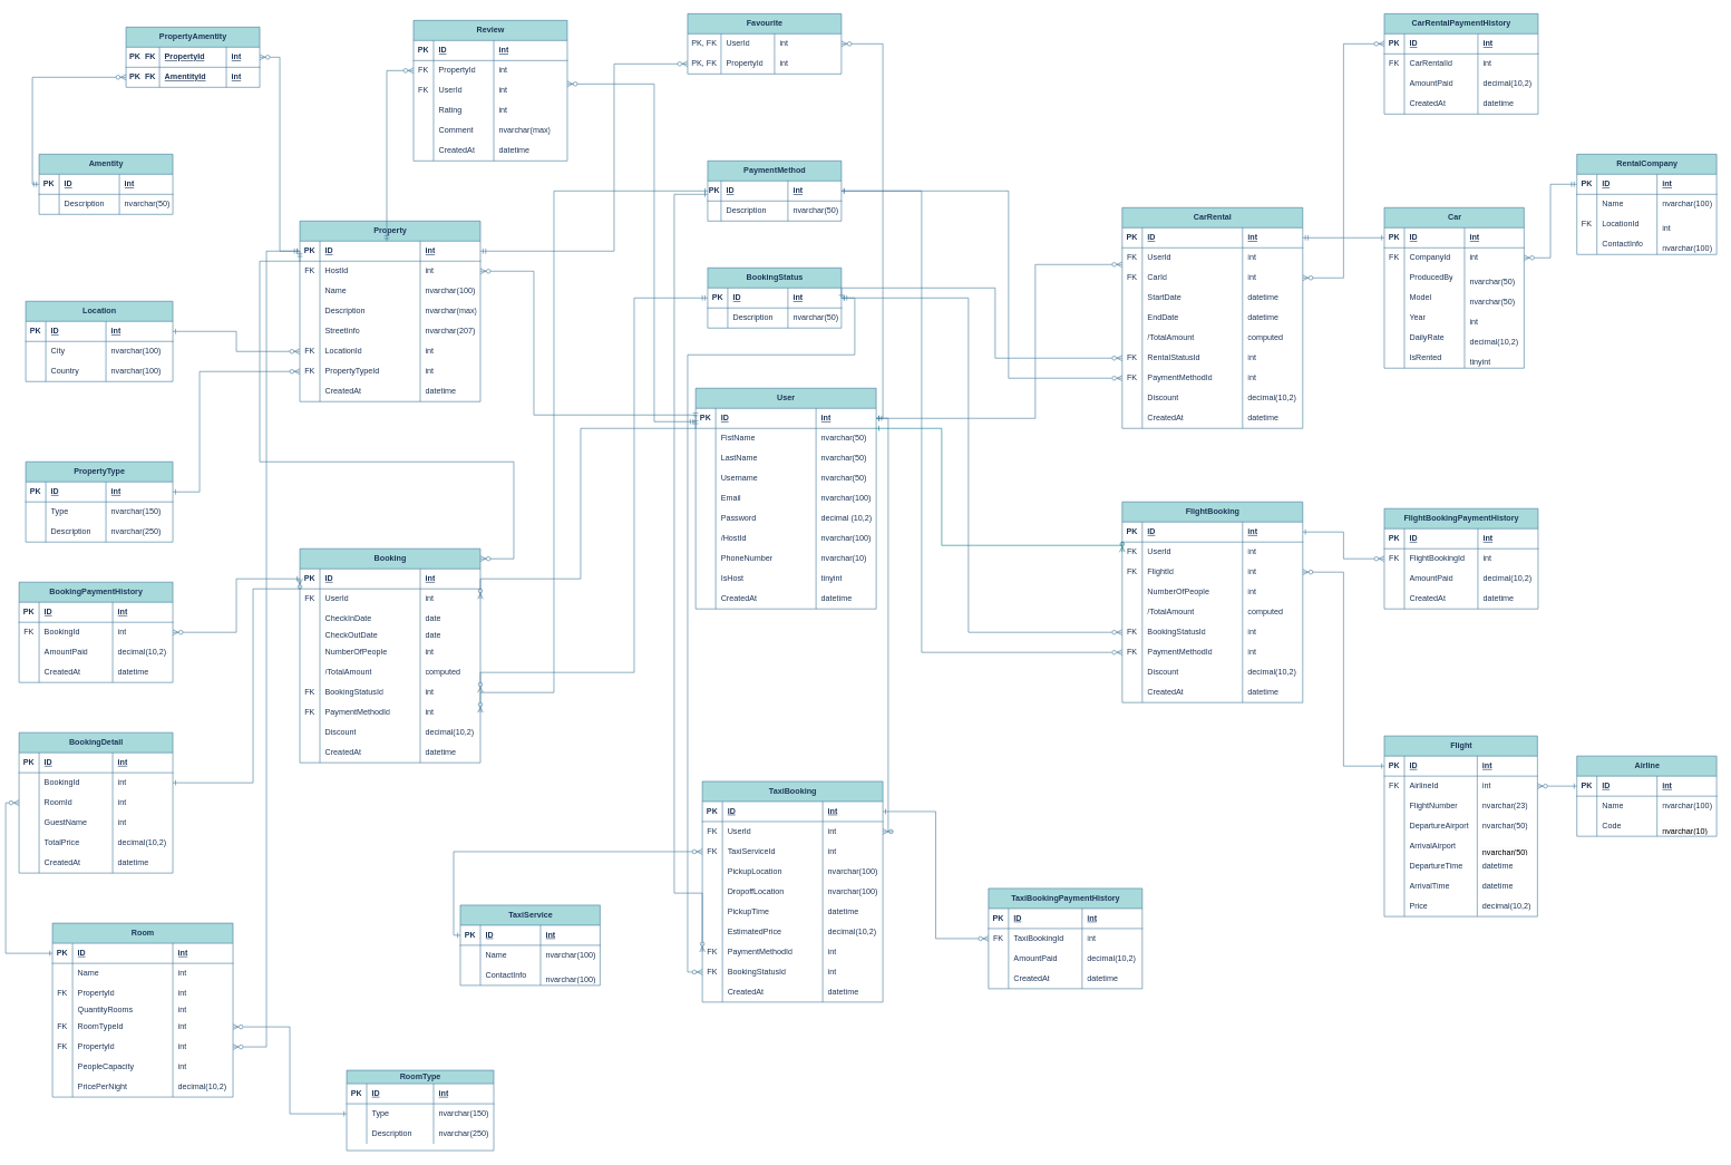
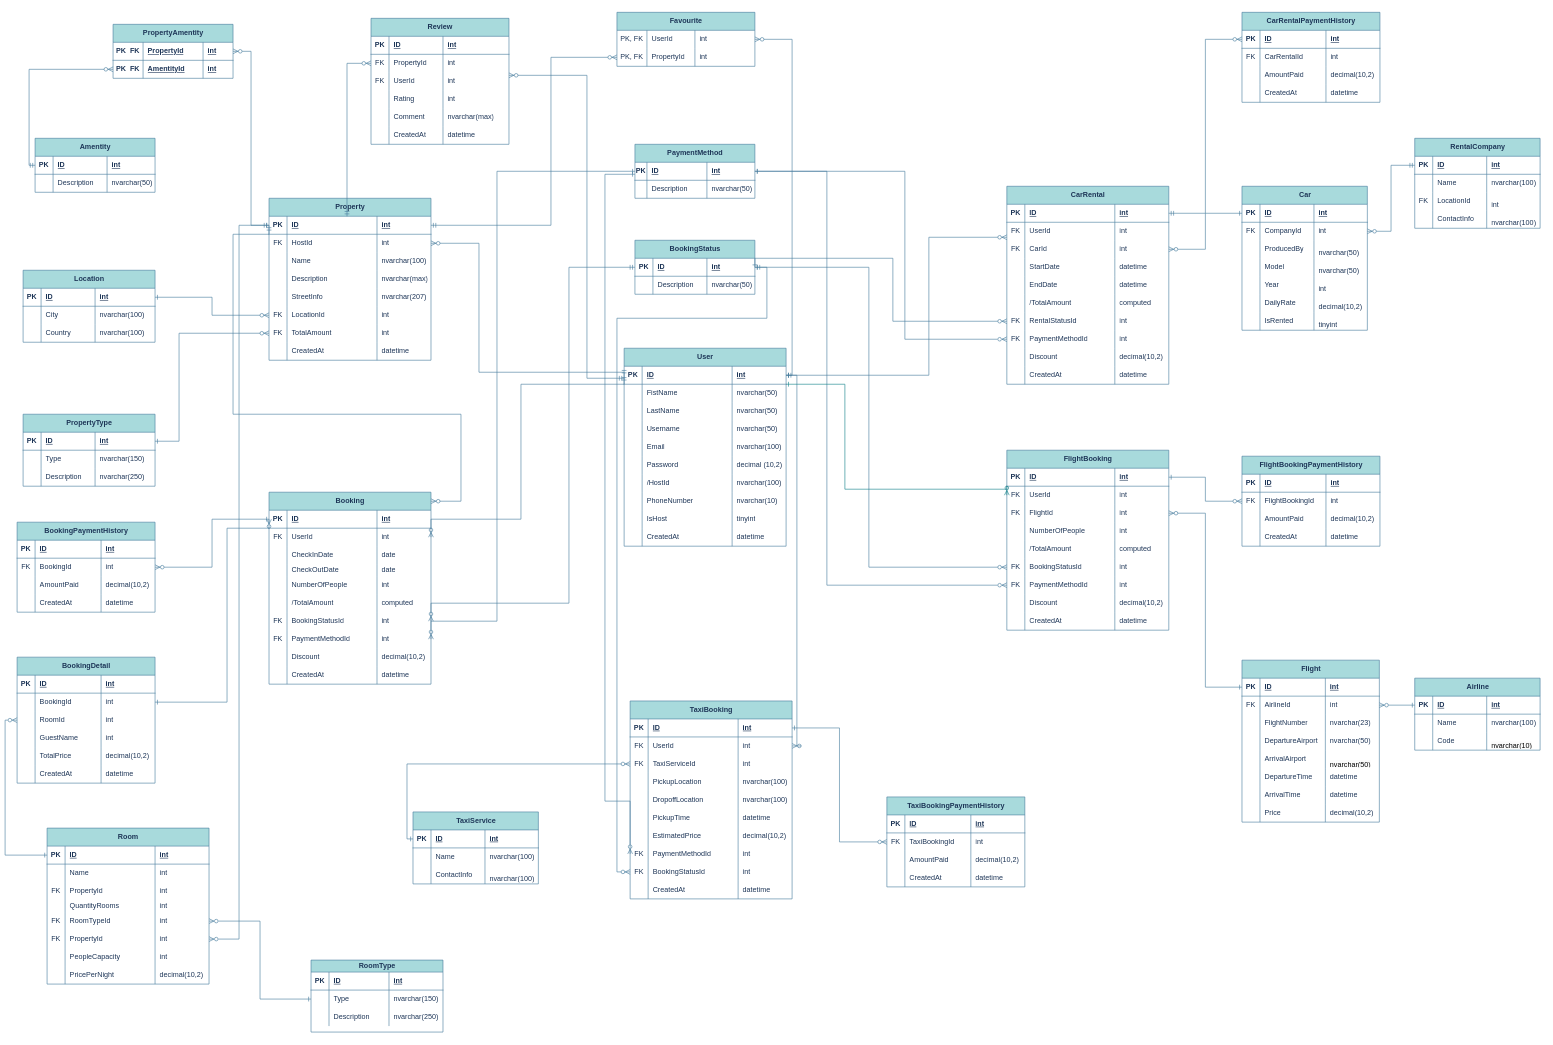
- <mxCell id="39" value="PropertyTypeId" style="shape=partialRectangle;connectable=0;fillColor=none;top=0;left=0;bottom=0;right=0;align=left;spacingLeft=6;overflow=hidden;whiteSpace=wrap;html=1;labelBackgroundColor=none;strokeColor=#457B9D;fontColor=#1D3557;" parent="37" vertex="1"><mxGeometry x="30" width="150" height="30" as="geometry"><mxRectangle width="150" height="30" as="alternateBounds" /></mxGeometry></mxCell>
+ <mxCell id="39" value="TotalAmount" style="shape=partialRectangle;connectable=0;fillColor=none;top=0;left=0;bottom=0;right=0;align=left;spacingLeft=6;overflow=hidden;whiteSpace=wrap;html=1;labelBackgroundColor=none;strokeColor=#457B9D;fontColor=#1D3557;" parent="37" vertex="1"><mxGeometry x="30" width="150" height="30" as="geometry"><mxRectangle width="150" height="30" as="alternateBounds" /></mxGeometry></mxCell>
